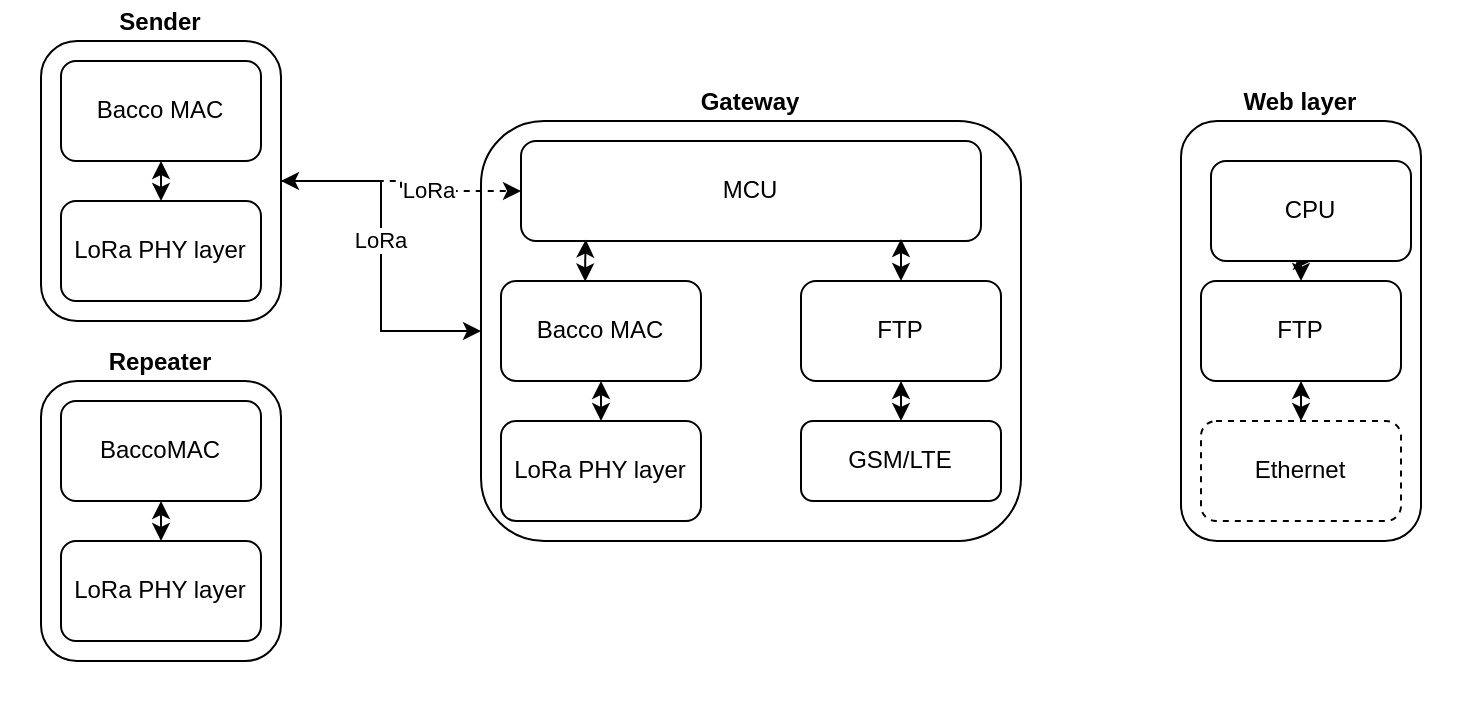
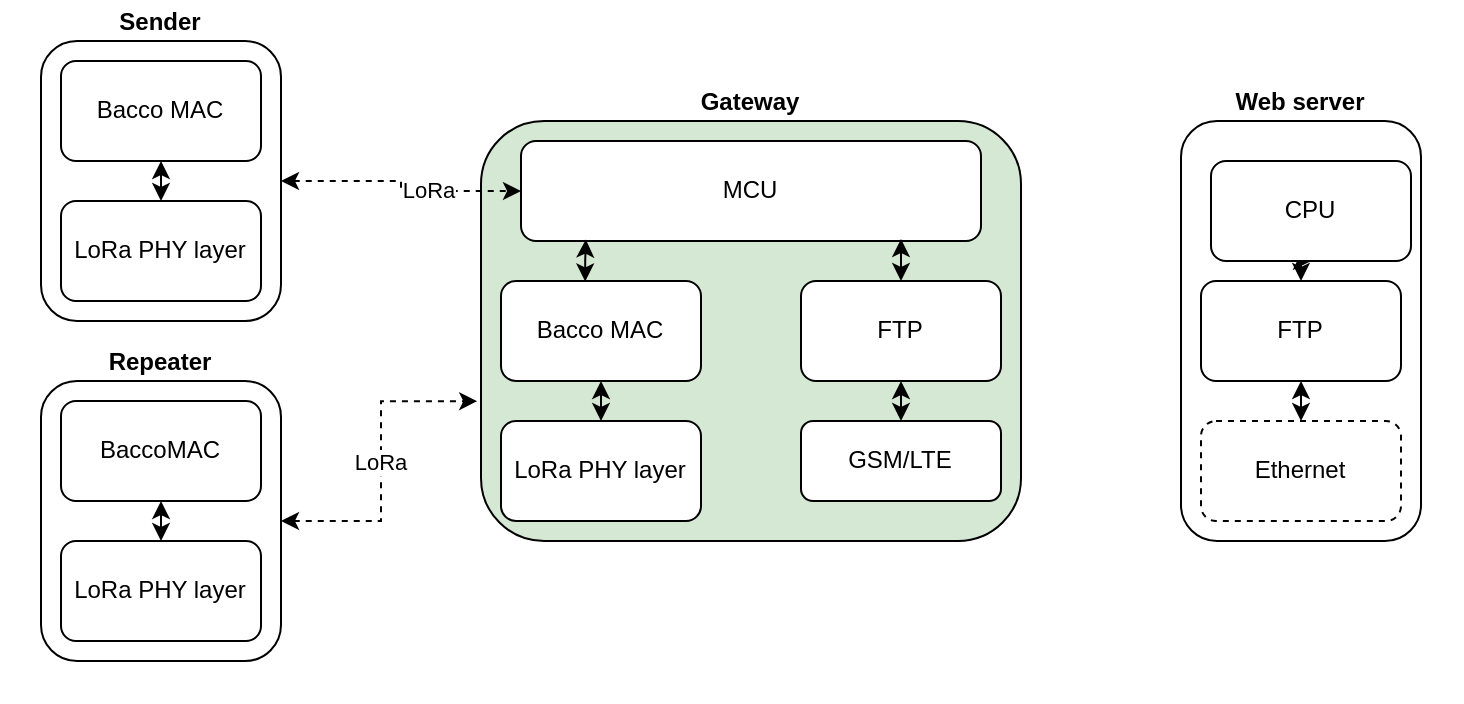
- <mxCell id="17" value="&lt;div&gt;Web layer&lt;/div&gt;" style="rounded=1;whiteSpace=wrap;html=1;fontStyle=1;labelPosition=center;verticalLabelPosition=top;align=center;verticalAlign=bottom;" parent="1" vertex="1"><mxGeometry x="590" y="60" width="120" height="210" as="geometry" /></mxCell>
+ <mxCell id="17" value="&lt;div&gt;Web server&lt;/div&gt;" style="rounded=1;whiteSpace=wrap;html=1;fontStyle=1;labelPosition=center;verticalLabelPosition=top;align=center;verticalAlign=bottom;" parent="1" vertex="1"><mxGeometry x="590" y="60" width="120" height="210" as="geometry" /></mxCell>
- <mxCell id="19" value="LoRa" style="edgeStyle=orthogonalEdgeStyle;rounded=0;orthogonalLoop=1;jettySize=auto;html=1;exitX=1;exitY=0.5;exitDx=0;exitDy=0;entryX=0;entryY=0.5;entryDx=0;entryDy=0;" parent="1" source="20" target="5" edge="1"><mxGeometry x="-0.086" relative="1" as="geometry"><mxPoint as="offset" /></mxGeometry></mxCell>
- <mxCell id="5" value="&lt;div&gt;Gateway&lt;/div&gt;" style="rounded=1;whiteSpace=wrap;html=1;fontStyle=1;labelPosition=center;verticalLabelPosition=top;align=center;verticalAlign=bottom;textDirection=ltr;" parent="1" vertex="1"><mxGeometry x="240" y="60" width="270" height="210" as="geometry" /></mxCell>
+ <mxCell id="5" value="&lt;div&gt;Gateway&lt;/div&gt;" style="rounded=1;whiteSpace=wrap;html=1;fontStyle=1;labelPosition=center;verticalLabelPosition=top;align=center;verticalAlign=bottom;textDirection=ltr;fillColor=#d5e8d4;" parent="1" vertex="1"><mxGeometry x="240" y="60" width="270" height="210" as="geometry" /></mxCell>
+ <mxCell id="2" value="LoRa" style="edgeStyle=orthogonalEdgeStyle;rounded=0;orthogonalLoop=1;jettySize=auto;html=1;exitX=1;exitY=0.5;exitDx=0;exitDy=0;entryX=-0.007;entryY=0.667;entryDx=0;entryDy=0;entryPerimeter=0;startArrow=classic;startFill=1;dashed=1;" parent="1" source="3" target="5" edge="1"><mxGeometry relative="1" as="geometry" /></mxCell>
